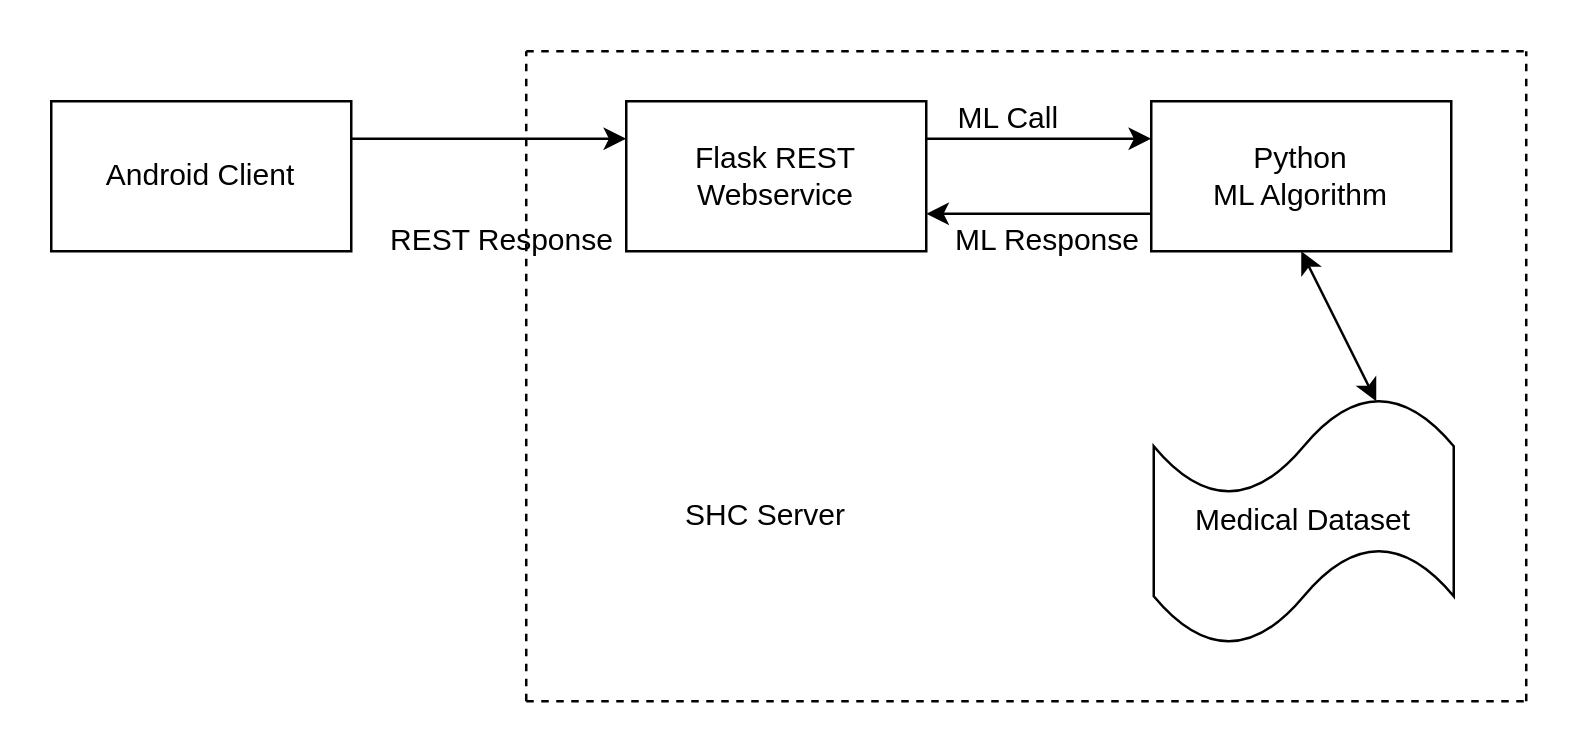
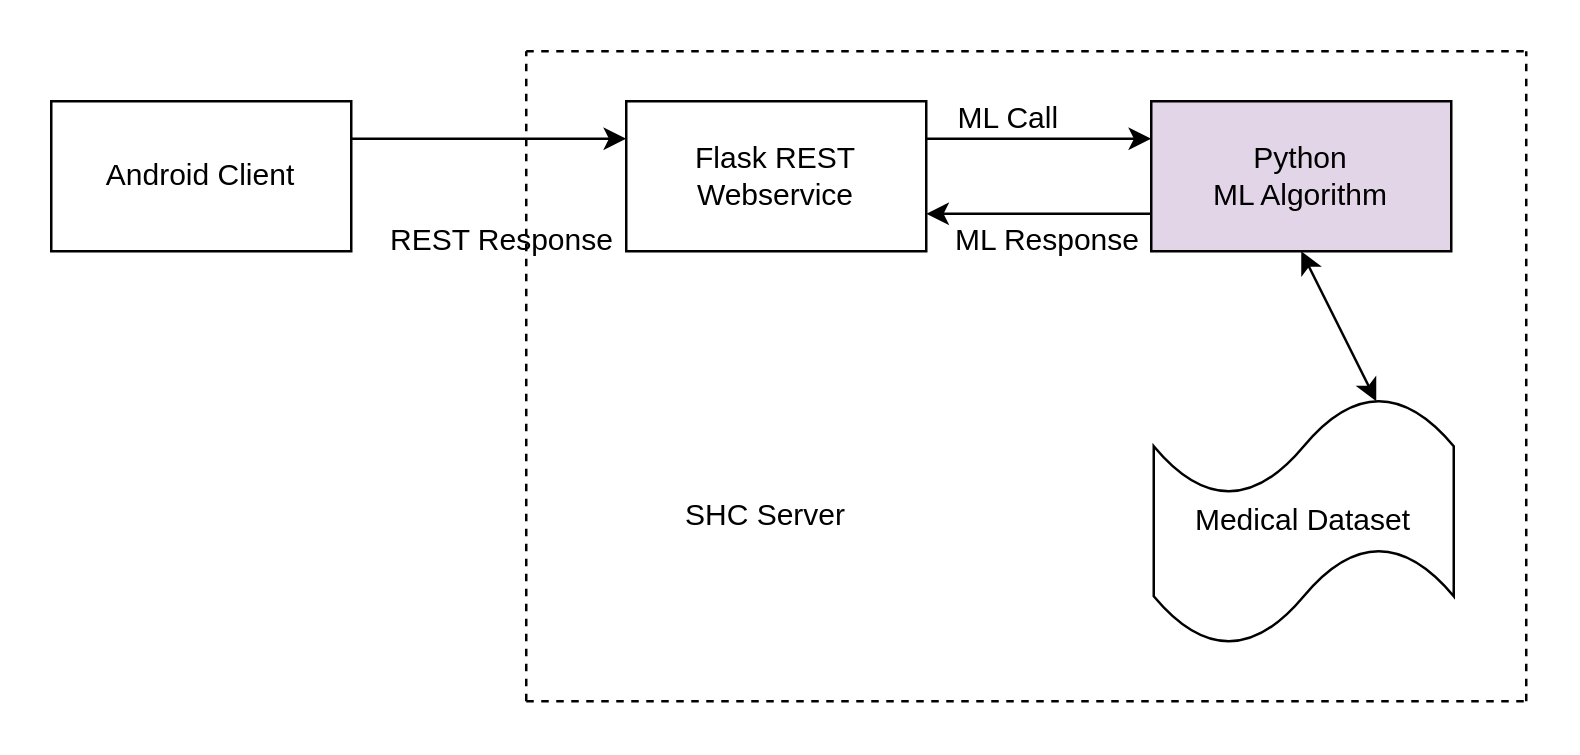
- <mxCell id="4" value="Python &lt;br&gt;ML Algorithm" style="rounded=0;whiteSpace=wrap;html=1;" vertex="1" parent="1"><mxGeometry x="460" y="40" width="120" height="60" as="geometry" /></mxCell>
+ <mxCell id="4" value="Python &lt;br&gt;ML Algorithm" style="rounded=0;whiteSpace=wrap;html=1;fillColor=#e1d5e7;" vertex="1" parent="1"><mxGeometry x="460" y="40" width="120" height="60" as="geometry" /></mxCell>
